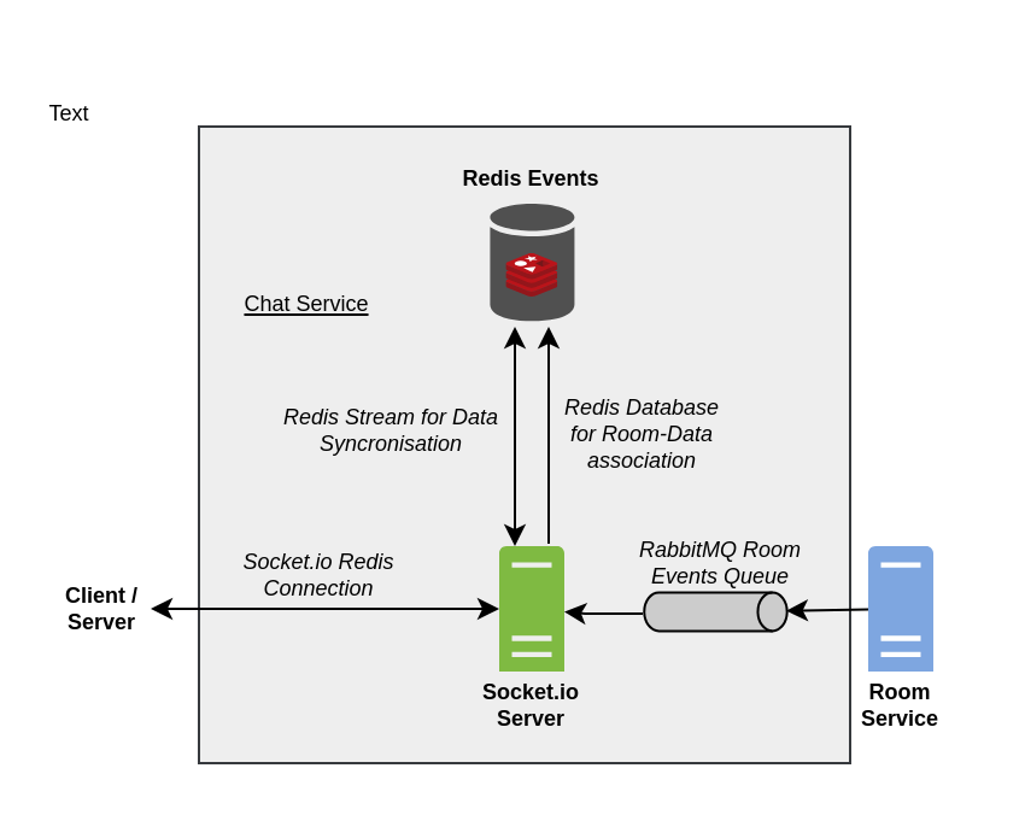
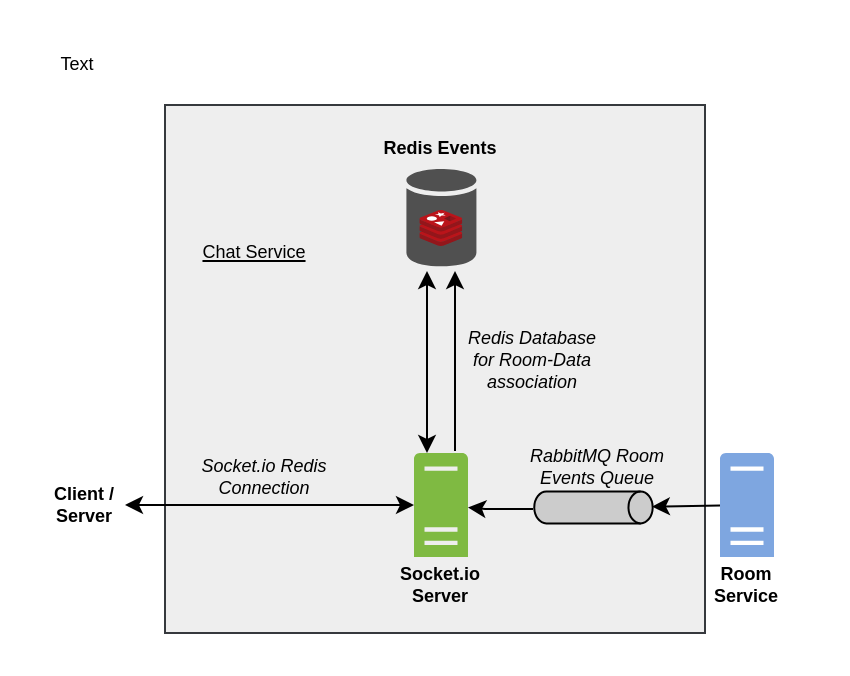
- <mxCell id="26" value="Text" style="text;html=1;resizable=0;autosize=1;align=center;verticalAlign=middle;points=[];fillColor=none;strokeColor=none;rounded=0;labelBackgroundColor=#FFFFFF;fontSize=9;" vertex="1" parent="1"><mxGeometry x="10.5" y="35" width="35" height="23" as="geometry" /></mxCell>
+ <mxCell id="26" value="Text" style="text;html=1;resizable=0;autosize=1;align=center;verticalAlign=middle;points=[];fillColor=none;strokeColor=none;rounded=0;labelBackgroundColor=#FFFFFF;fontSize=9;" vertex="1" parent="1"><mxGeometry x="20.5" y="20" width="35" height="23" as="geometry" /></mxCell>
- <mxCell id="20" value="Redis Stream for Data Syncronisation" style="text;html=1;strokeColor=none;fillColor=none;align=center;verticalAlign=middle;whiteSpace=wrap;rounded=0;fontSize=9;spacing=2;horizontal=1;fontStyle=2" vertex="1" parent="1"><mxGeometry x="112" y="166" width="100" height="23" as="geometry" /></mxCell>
